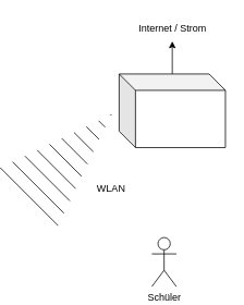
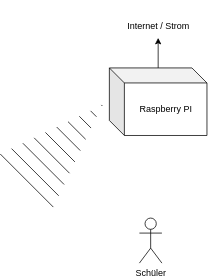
+ <mxCell id="4" value="Raspberry PI" style="text;html=1;align=center;verticalAlign=middle;resizable=0;points=[];autosize=1;strokeColor=none;fillColor=none;" vertex="1" parent="1"><mxGeometry x="160" y="130" width="90" height="30" as="geometry" /></mxCell>
- <mxCell id="8" value="WLAN" style="text;html=1;align=center;verticalAlign=middle;resizable=0;points=[];autosize=1;strokeColor=none;fillColor=none;" vertex="1" parent="1"><mxGeometry x="90" y="215" width="60" height="30" as="geometry" /></mxCell>
